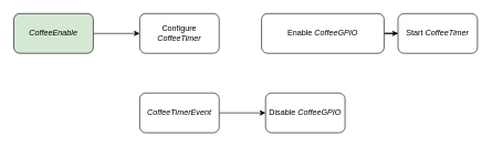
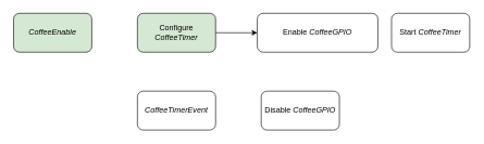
- <mxCell id="2" value="" style="edgeStyle=orthogonalEdgeStyle;rounded=0;orthogonalLoop=1;jettySize=auto;html=1;" edge="1" parent="1" source="3" target="7"><mxGeometry relative="1" as="geometry" /></mxCell>
- <mxCell id="7" value="Configure &lt;i&gt;CoffeeTimer&lt;/i&gt;" style="rounded=1;whiteSpace=wrap;html=1;" vertex="1" parent="1"><mxGeometry x="210" y="20" width="120" height="60" as="geometry" /></mxCell>
+ <mxCell id="7" value="Configure &lt;i&gt;CoffeeTimer&lt;/i&gt;" style="rounded=1;whiteSpace=wrap;html=1;fillColor=#d5e8d4;" vertex="1" parent="1"><mxGeometry x="210" y="20" width="120" height="60" as="geometry" /></mxCell>
+ <mxCell id="6" value="" style="edgeStyle=orthogonalEdgeStyle;rounded=0;orthogonalLoop=1;jettySize=auto;html=1;" edge="1" parent="1" source="7" target="9"><mxGeometry relative="1" as="geometry" /></mxCell>
- <mxCell id="8" value="" style="edgeStyle=orthogonalEdgeStyle;rounded=0;orthogonalLoop=1;jettySize=auto;html=1;" edge="1" parent="1" source="9" target="10"><mxGeometry relative="1" as="geometry" /></mxCell>
- <mxCell id="4" value="" style="edgeStyle=orthogonalEdgeStyle;rounded=0;orthogonalLoop=1;jettySize=auto;html=1;" edge="1" parent="1" source="5" target="11"><mxGeometry relative="1" as="geometry" /></mxCell>
